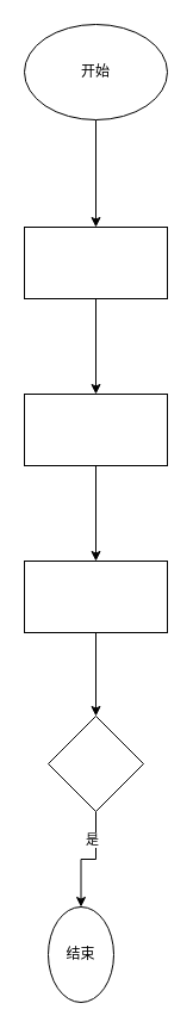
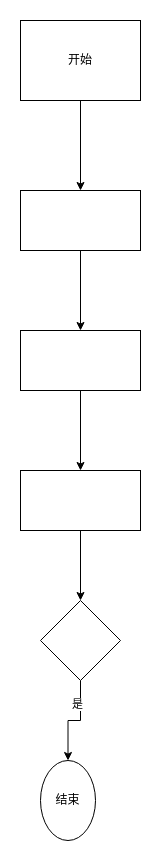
- <mxCell id="3" value="开始" style="ellipse;whiteSpace=wrap;html=1;" parent="1" vertex="1"><mxGeometry x="20" y="20" width="120" height="80" as="geometry" /></mxCell>
+ <mxCell id="3" value="开始" style="whiteSpace=wrap;html=1;rounded=0;" parent="1" vertex="1"><mxGeometry x="20" y="20" width="120" height="80" as="geometry" /></mxCell>
